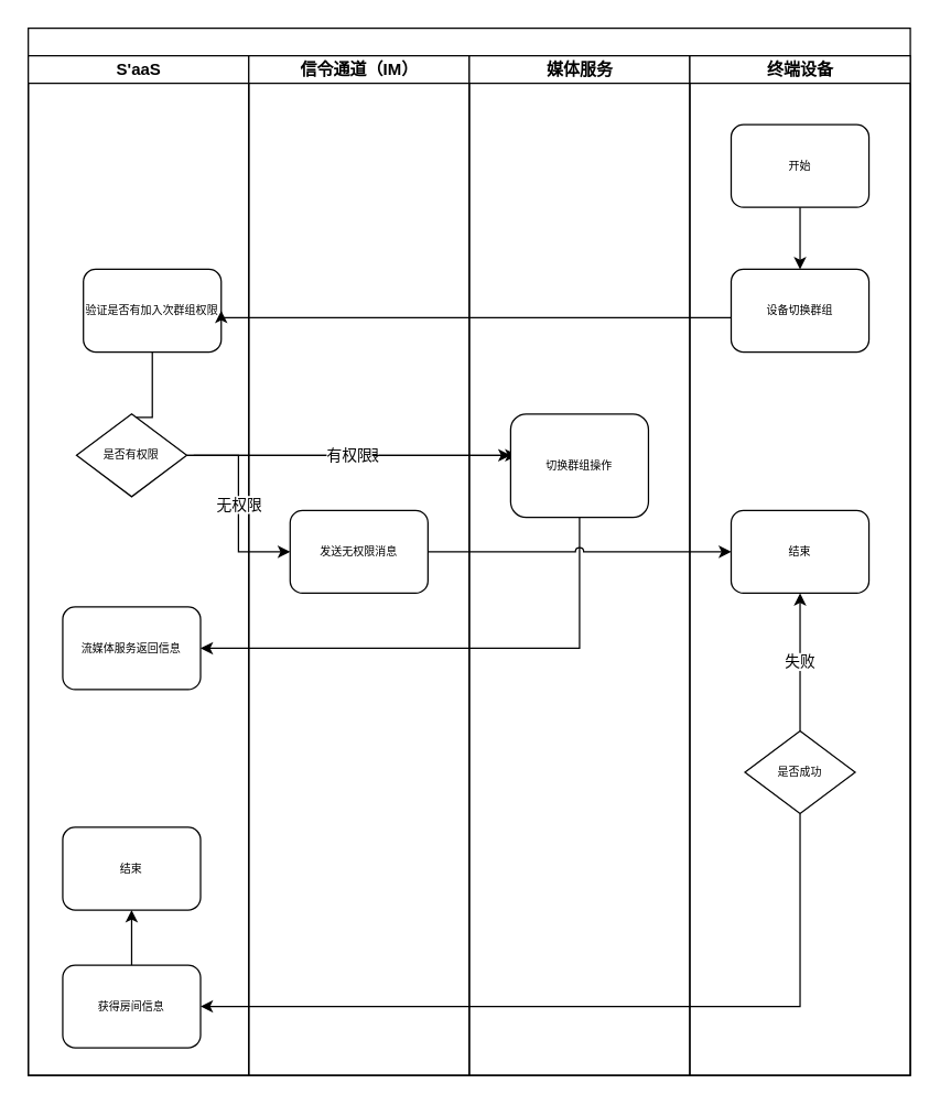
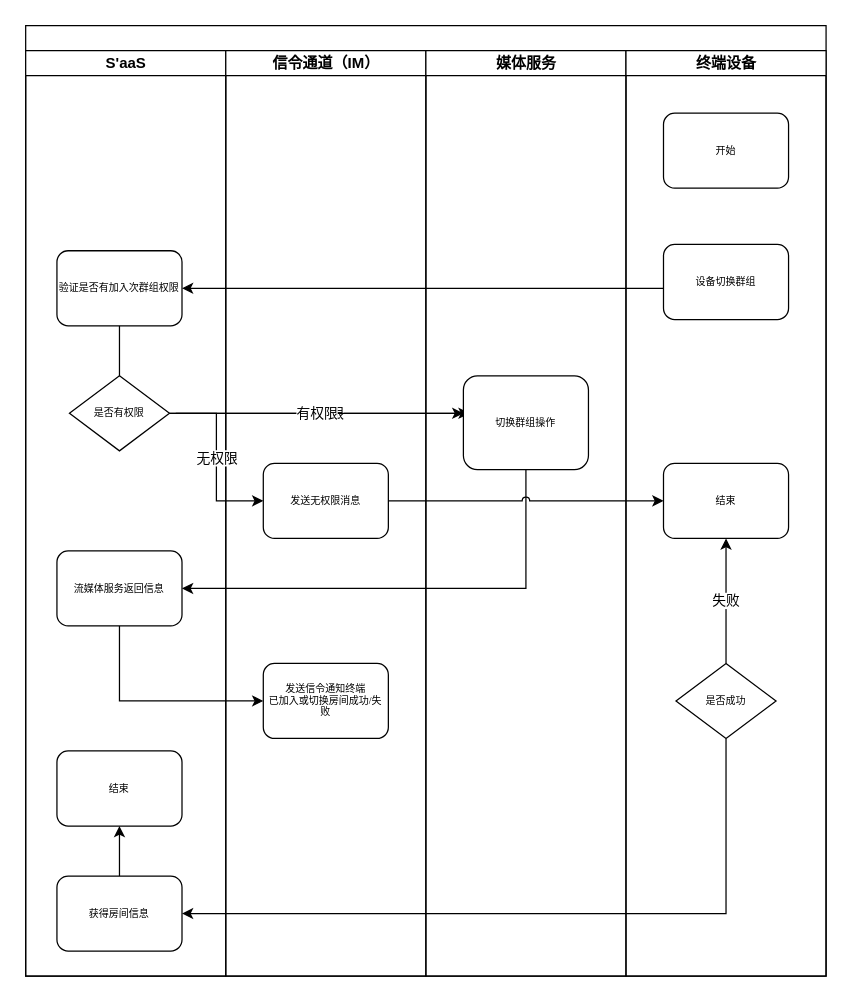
- <mxCell id="24" value="" style="edgeStyle=orthogonalEdgeStyle;rounded=0;orthogonalLoop=1;jettySize=auto;html=1;" edge="1" parent="21" source="22" target="23"><mxGeometry relative="1" as="geometry" /></mxCell>
- <mxCell id="10" value="&lt;span style=&quot;white-space: normal&quot;&gt;验证是否有加入次群组权限&lt;/span&gt;" style="rounded=1;whiteSpace=wrap;html=1;shadow=0;labelBackgroundColor=none;strokeWidth=1;fontFamily=Verdana;fontSize=8;align=center;" vertex="1" parent="5"><mxGeometry x="40" y="155" width="100" height="60" as="geometry" /></mxCell>
+ <mxCell id="10" value="&lt;span style=&quot;white-space: normal&quot;&gt;验证是否有加入次群组权限&lt;/span&gt;" style="rounded=1;whiteSpace=wrap;html=1;shadow=0;labelBackgroundColor=none;strokeWidth=1;fontFamily=Verdana;fontSize=8;align=center;" vertex="1" parent="5"><mxGeometry x="25" y="160" width="100" height="60" as="geometry" /></mxCell>
+ <mxCell id="20" value="" style="edgeStyle=orthogonalEdgeStyle;rounded=0;orthogonalLoop=1;jettySize=auto;html=1;entryX=0;entryY=0.5;entryDx=0;entryDy=0;" edge="1" parent="2" source="11" target="14"><mxGeometry relative="1" as="geometry"><mxPoint x="75" y="560" as="targetPoint" /><Array as="points"><mxPoint x="75" y="540" /></Array></mxGeometry></mxCell>
+ <mxCell id="14" value="发送信令通知终端&lt;br&gt;已加入或切换房间成功/失败" style="rounded=1;whiteSpace=wrap;html=1;shadow=0;labelBackgroundColor=none;strokeWidth=1;fontFamily=Verdana;fontSize=8;align=center;" vertex="1" parent="13"><mxGeometry x="30" y="490" width="100" height="60" as="geometry" /></mxCell>
